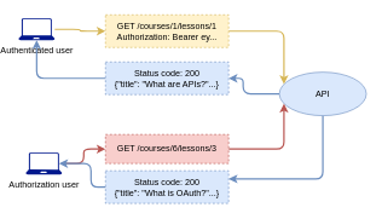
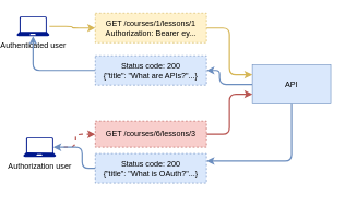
- <mxCell id="4" value="API" style="ellipse;whiteSpace=wrap;html=1;fillColor=#dae8fc;strokeColor=#6c8ebf;" vertex="1" parent="1"><mxGeometry x="380" y="99" width="120" height="60" as="geometry" /></mxCell>
+ <mxCell id="4" value="API" style="rounded=0;whiteSpace=wrap;html=1;fillColor=#dae8fc;strokeColor=#6c8ebf;" vertex="1" parent="1"><mxGeometry x="380" y="99" width="120" height="60" as="geometry" /></mxCell>
- <mxCell id="9" style="edgeStyle=orthogonalEdgeStyle;rounded=1;orthogonalLoop=1;jettySize=auto;html=1;entryX=0;entryY=0.5;entryDx=0;entryDy=0;fillColor=#f8cecc;strokeColor=#b85450;curved=0;strokeWidth=2;" edge="1" parent="1" source="10" target="12"><mxGeometry relative="1" as="geometry" /></mxCell>
+ <mxCell id="9" style="edgeStyle=orthogonalEdgeStyle;rounded=1;orthogonalLoop=1;jettySize=auto;html=1;entryX=0;entryY=0.5;entryDx=0;entryDy=0;fillColor=#f8cecc;strokeColor=#b85450;curved=0;strokeWidth=2;dashed=1;" edge="1" parent="1" source="10" target="12"><mxGeometry relative="1" as="geometry" /></mxCell>
